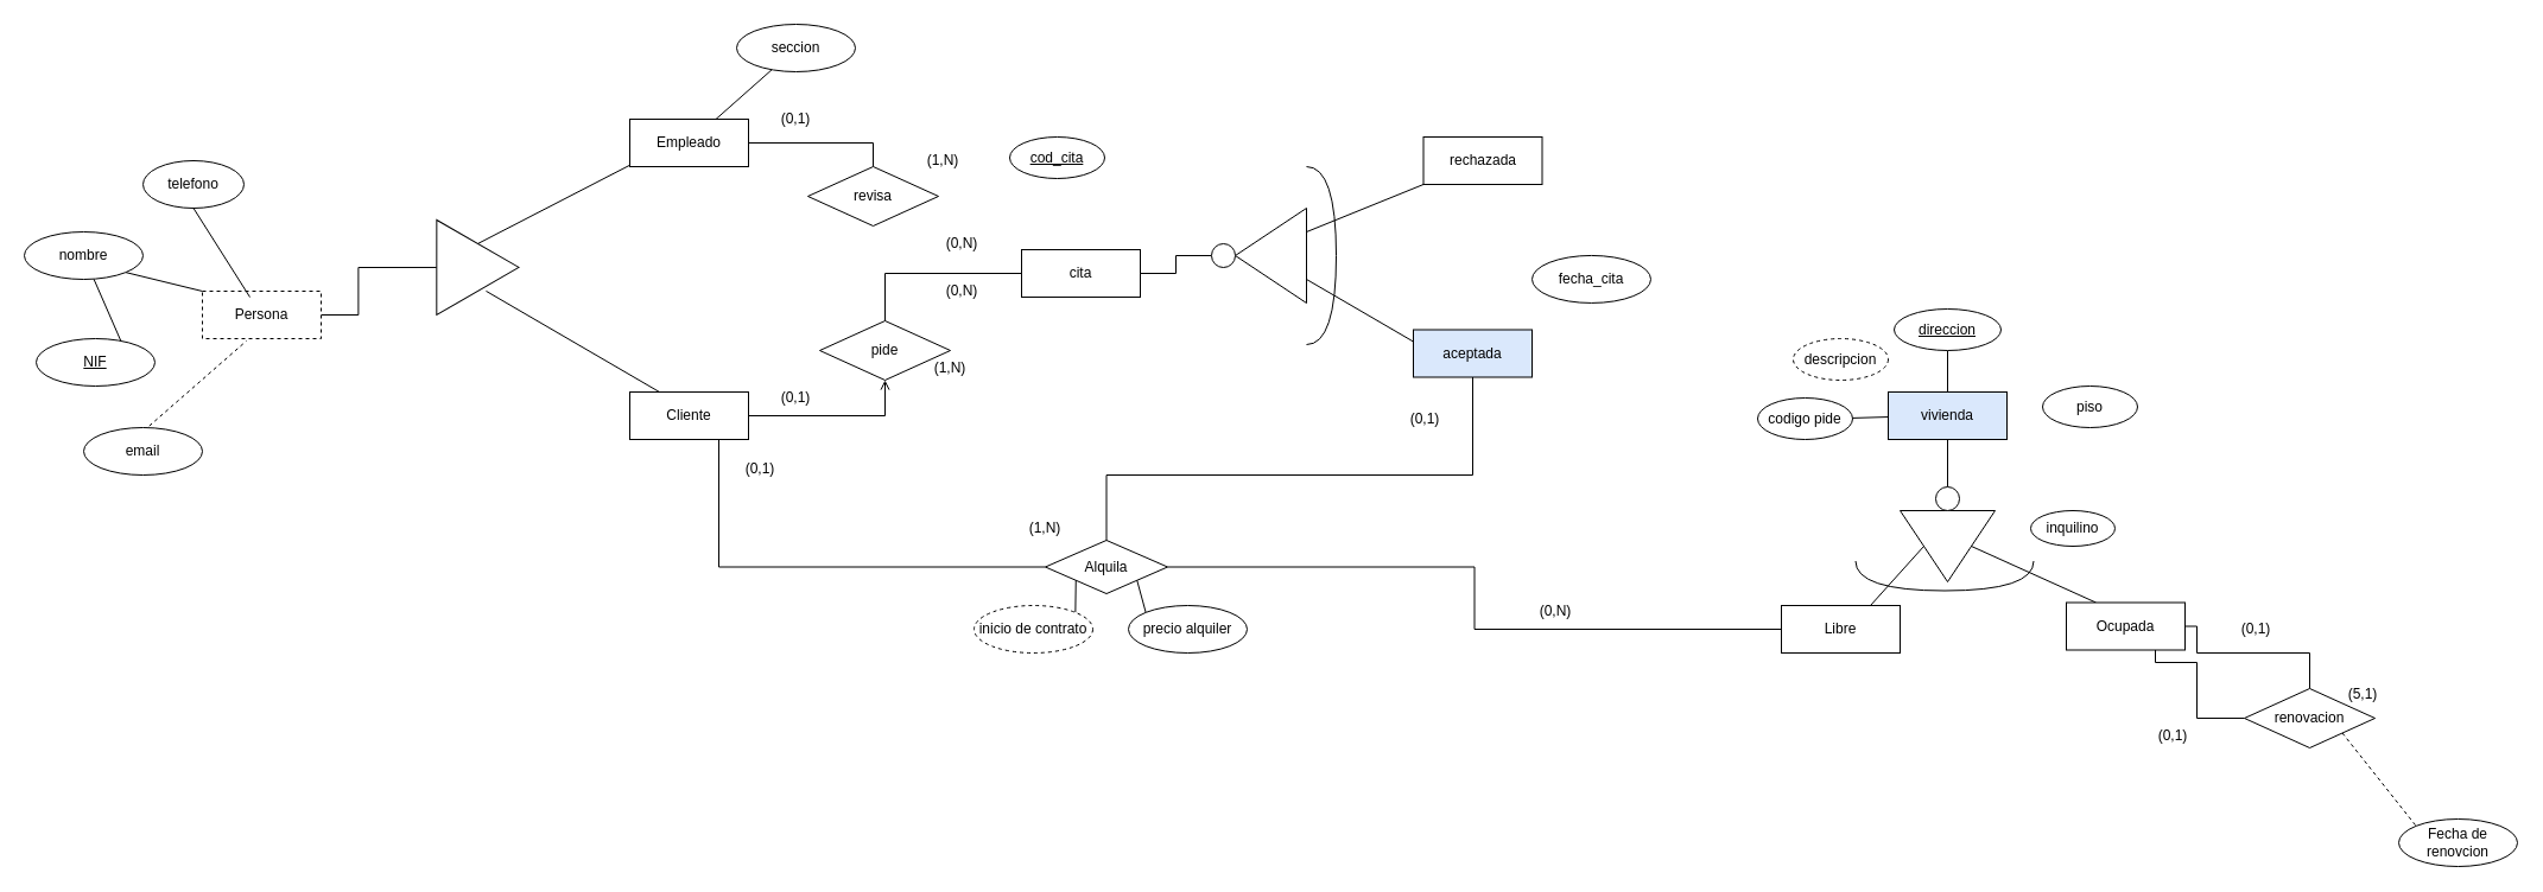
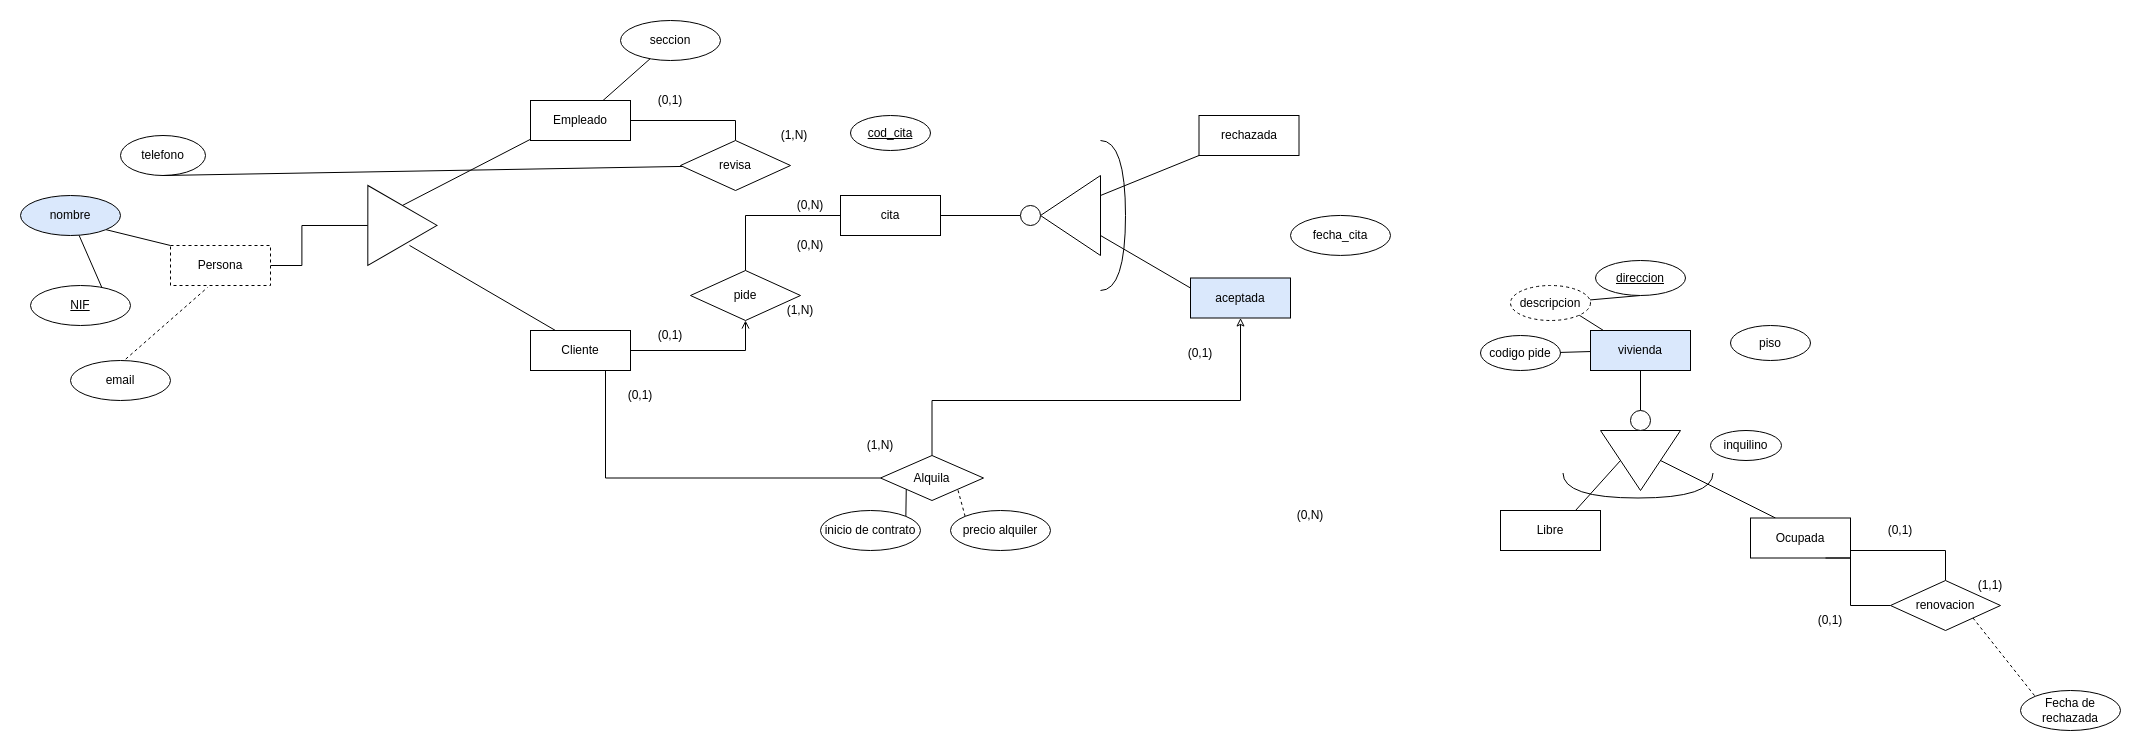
- <mxCell id="68" style="rounded=0;orthogonalLoop=1;jettySize=auto;html=1;exitX=0.5;exitY=1;exitDx=0;exitDy=0;entryX=0.4;entryY=0.125;entryDx=0;entryDy=0;entryPerimeter=0;endArrow=none;endFill=0;" edge="1" parent="1" source="63" target="3"><mxGeometry relative="1" as="geometry" /></mxCell>
+ <mxCell id="68" style="rounded=0;orthogonalLoop=1;jettySize=auto;html=1;exitX=0.5;exitY=1;exitDx=0;exitDy=0;endArrow=none;endFill=0;" edge="1" parent="1" source="63" target="69"><mxGeometry relative="1" as="geometry" /></mxCell>
- <mxCell id="55" value="nombre" style="ellipse;whiteSpace=wrap;html=1;align=center;" vertex="1" parent="1"><mxGeometry x="20" y="195" width="100" height="40" as="geometry" /></mxCell>
+ <mxCell id="55" value="nombre" style="ellipse;whiteSpace=wrap;html=1;align=center;fillColor=#dae8fc;" vertex="1" parent="1"><mxGeometry x="20" y="195" width="100" height="40" as="geometry" /></mxCell>
- <mxCell id="15" value="cita" style="whiteSpace=wrap;html=1;align=center;" parent="1" vertex="1"><mxGeometry x="860" y="210" width="100" height="40" as="geometry" /></mxCell>
+ <mxCell id="15" value="cita" style="whiteSpace=wrap;html=1;align=center;" parent="1" vertex="1"><mxGeometry x="840" y="195" width="100" height="40" as="geometry" /></mxCell>
- <mxCell id="49" style="rounded=0;orthogonalLoop=1;jettySize=auto;html=1;exitX=0.5;exitY=1;exitDx=0;exitDy=0;entryX=0.5;entryY=0;entryDx=0;entryDy=0;endArrow=none;endFill=0;" edge="1" parent="1" source="50" target="23"><mxGeometry relative="1" as="geometry" /></mxCell>
+ <mxCell id="49" style="rounded=0;orthogonalLoop=1;jettySize=auto;html=1;exitX=0.5;exitY=1;exitDx=0;exitDy=0;endArrow=none;endFill=0;" edge="1" parent="1" source="50" target="56"><mxGeometry relative="1" as="geometry" /></mxCell>
- <mxCell id="34" value="" style="edgeStyle=orthogonalEdgeStyle;rounded=0;orthogonalLoop=1;jettySize=auto;html=1;endArrow=none;endFill=0;" parent="1" source="36" target="19" edge="1"><mxGeometry relative="1" as="geometry"><Array as="points"><mxPoint x="932" y="400" /><mxPoint x="1240" y="400" /></Array></mxGeometry></mxCell>
+ <mxCell id="34" value="" style="edgeStyle=orthogonalEdgeStyle;rounded=0;orthogonalLoop=1;jettySize=auto;html=1;endArrow=classic;endFill=0;" parent="1" source="36" target="19" edge="1"><mxGeometry relative="1" as="geometry"><Array as="points"><mxPoint x="932" y="400" /><mxPoint x="1240" y="400" /></Array></mxGeometry></mxCell>
+ <mxCell id="62" style="rounded=0;orthogonalLoop=1;jettySize=auto;html=1;exitX=1;exitY=1;exitDx=0;exitDy=0;entryX=0.13;entryY=0;entryDx=0;entryDy=0;entryPerimeter=0;endArrow=none;endFill=0;" edge="1" parent="1" source="56" target="23"><mxGeometry relative="1" as="geometry" /></mxCell>
- <mxCell id="57" value="piso" style="ellipse;whiteSpace=wrap;html=1;align=center;" vertex="1" parent="1"><mxGeometry x="1720" y="325" width="80" height="35" as="geometry" /></mxCell>
+ <mxCell id="57" value="piso" style="ellipse;whiteSpace=wrap;html=1;align=center;" vertex="1" parent="1"><mxGeometry x="1730" y="325" width="80" height="35" as="geometry" /></mxCell>
- <mxCell id="76" style="rounded=0;orthogonalLoop=1;jettySize=auto;html=1;exitX=0;exitY=0;exitDx=0;exitDy=0;entryX=1;entryY=1;entryDx=0;entryDy=0;endArrow=none;endFill=0;" edge="1" parent="1" source="77" target="36"><mxGeometry relative="1" as="geometry" /></mxCell>
+ <mxCell id="76" style="rounded=0;orthogonalLoop=1;jettySize=auto;html=1;exitX=0;exitY=0;exitDx=0;exitDy=0;entryX=1;entryY=1;entryDx=0;entryDy=0;endArrow=none;endFill=0;dashed=1;" edge="1" parent="1" source="77" target="36"><mxGeometry relative="1" as="geometry" /></mxCell>
- <mxCell id="35" style="edgeStyle=orthogonalEdgeStyle;rounded=0;orthogonalLoop=1;jettySize=auto;html=1;exitX=1;exitY=0.5;exitDx=0;exitDy=0;entryX=0;entryY=0.5;entryDx=0;entryDy=0;endArrow=none;endFill=0;" parent="1" source="36" target="30" edge="1"><mxGeometry relative="1" as="geometry" /></mxCell>
- <mxCell id="28" value="Ocupada" style="whiteSpace=wrap;html=1;align=center;" parent="1" vertex="1"><mxGeometry x="1740" y="507.5" width="100" height="40" as="geometry" /></mxCell>
+ <mxCell id="28" value="Ocupada" style="whiteSpace=wrap;html=1;align=center;" parent="1" vertex="1"><mxGeometry x="1750" y="517.5" width="100" height="40" as="geometry" /></mxCell>
- <mxCell id="75" value="inicio de contrato" style="ellipse;whiteSpace=wrap;html=1;align=center;dashed=1;" vertex="1" parent="1"><mxGeometry x="820" y="510" width="100" height="40" as="geometry" /></mxCell>
+ <mxCell id="75" value="inicio de contrato" style="ellipse;whiteSpace=wrap;html=1;align=center;" vertex="1" parent="1"><mxGeometry x="820" y="510" width="100" height="40" as="geometry" /></mxCell>
- <mxCell id="41" value="(5,1)" style="text;html=1;align=center;verticalAlign=middle;whiteSpace=wrap;rounded=0;" parent="1" vertex="1"><mxGeometry x="1960" y="570" width="60" height="30" as="geometry" /></mxCell>
+ <mxCell id="41" value="(1,1)" style="text;html=1;align=center;verticalAlign=middle;whiteSpace=wrap;rounded=0;" parent="1" vertex="1"><mxGeometry x="1960" y="570" width="60" height="30" as="geometry" /></mxCell>
- <mxCell id="48" value="Fecha de renovcion" style="ellipse;whiteSpace=wrap;html=1;align=center;" parent="1" vertex="1"><mxGeometry x="2020" y="690" width="100" height="40" as="geometry" /></mxCell>
+ <mxCell id="48" value="Fecha de rechazada" style="ellipse;whiteSpace=wrap;html=1;align=center;" parent="1" vertex="1"><mxGeometry x="2020" y="690" width="100" height="40" as="geometry" /></mxCell>
